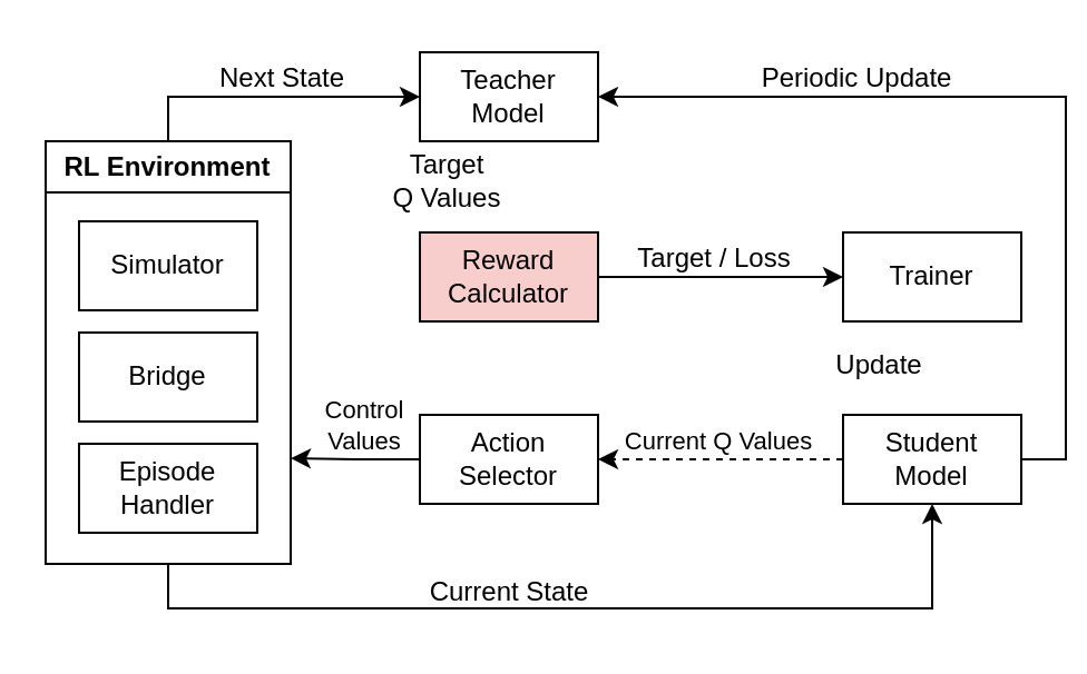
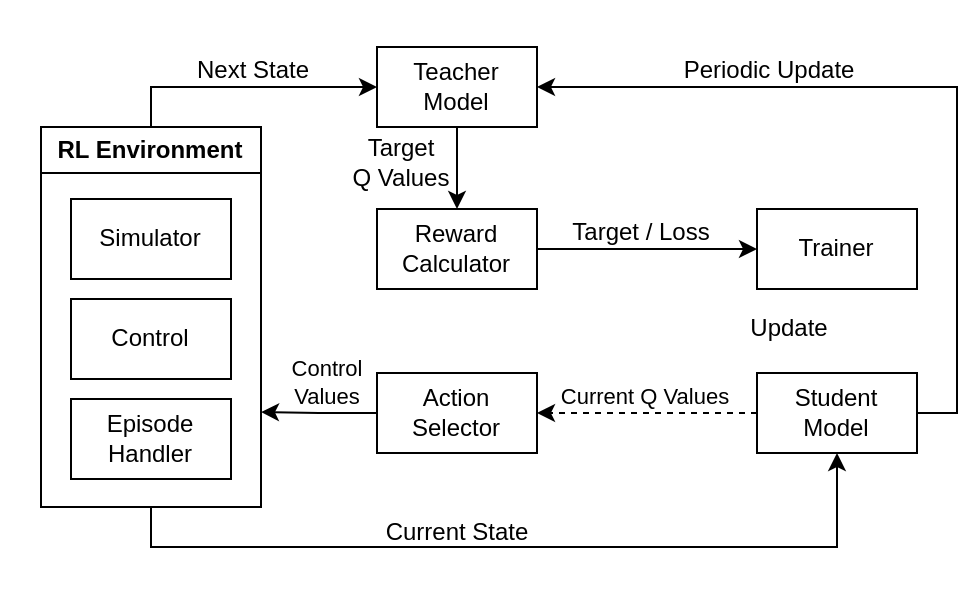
+ <mxCell id="12" style="edgeStyle=orthogonalEdgeStyle;rounded=0;orthogonalLoop=1;jettySize=auto;html=1;entryX=0.5;entryY=0;entryDx=0;entryDy=0;exitX=0.5;exitY=1;exitDx=0;exitDy=0;" edge="1" parent="1" source="13" target="16"><mxGeometry relative="1" as="geometry" /></mxCell>
- <mxCell id="16" value="Reward Calculator" style="rounded=0;whiteSpace=wrap;html=1;fillColor=#f8cecc;" vertex="1" parent="1"><mxGeometry x="188" y="104" width="80" height="40" as="geometry" /></mxCell>
+ <mxCell id="16" value="Reward Calculator" style="rounded=0;whiteSpace=wrap;html=1;" vertex="1" parent="1"><mxGeometry x="188" y="104" width="80" height="40" as="geometry" /></mxCell>
- <mxCell id="6" value="Bridge" style="rounded=0;whiteSpace=wrap;html=1;" vertex="1" parent="4"><mxGeometry x="15" y="86" width="80" height="40" as="geometry" /></mxCell>
+ <mxCell id="6" value="Control" style="rounded=0;whiteSpace=wrap;html=1;" vertex="1" parent="4"><mxGeometry x="15" y="86" width="80" height="40" as="geometry" /></mxCell>
